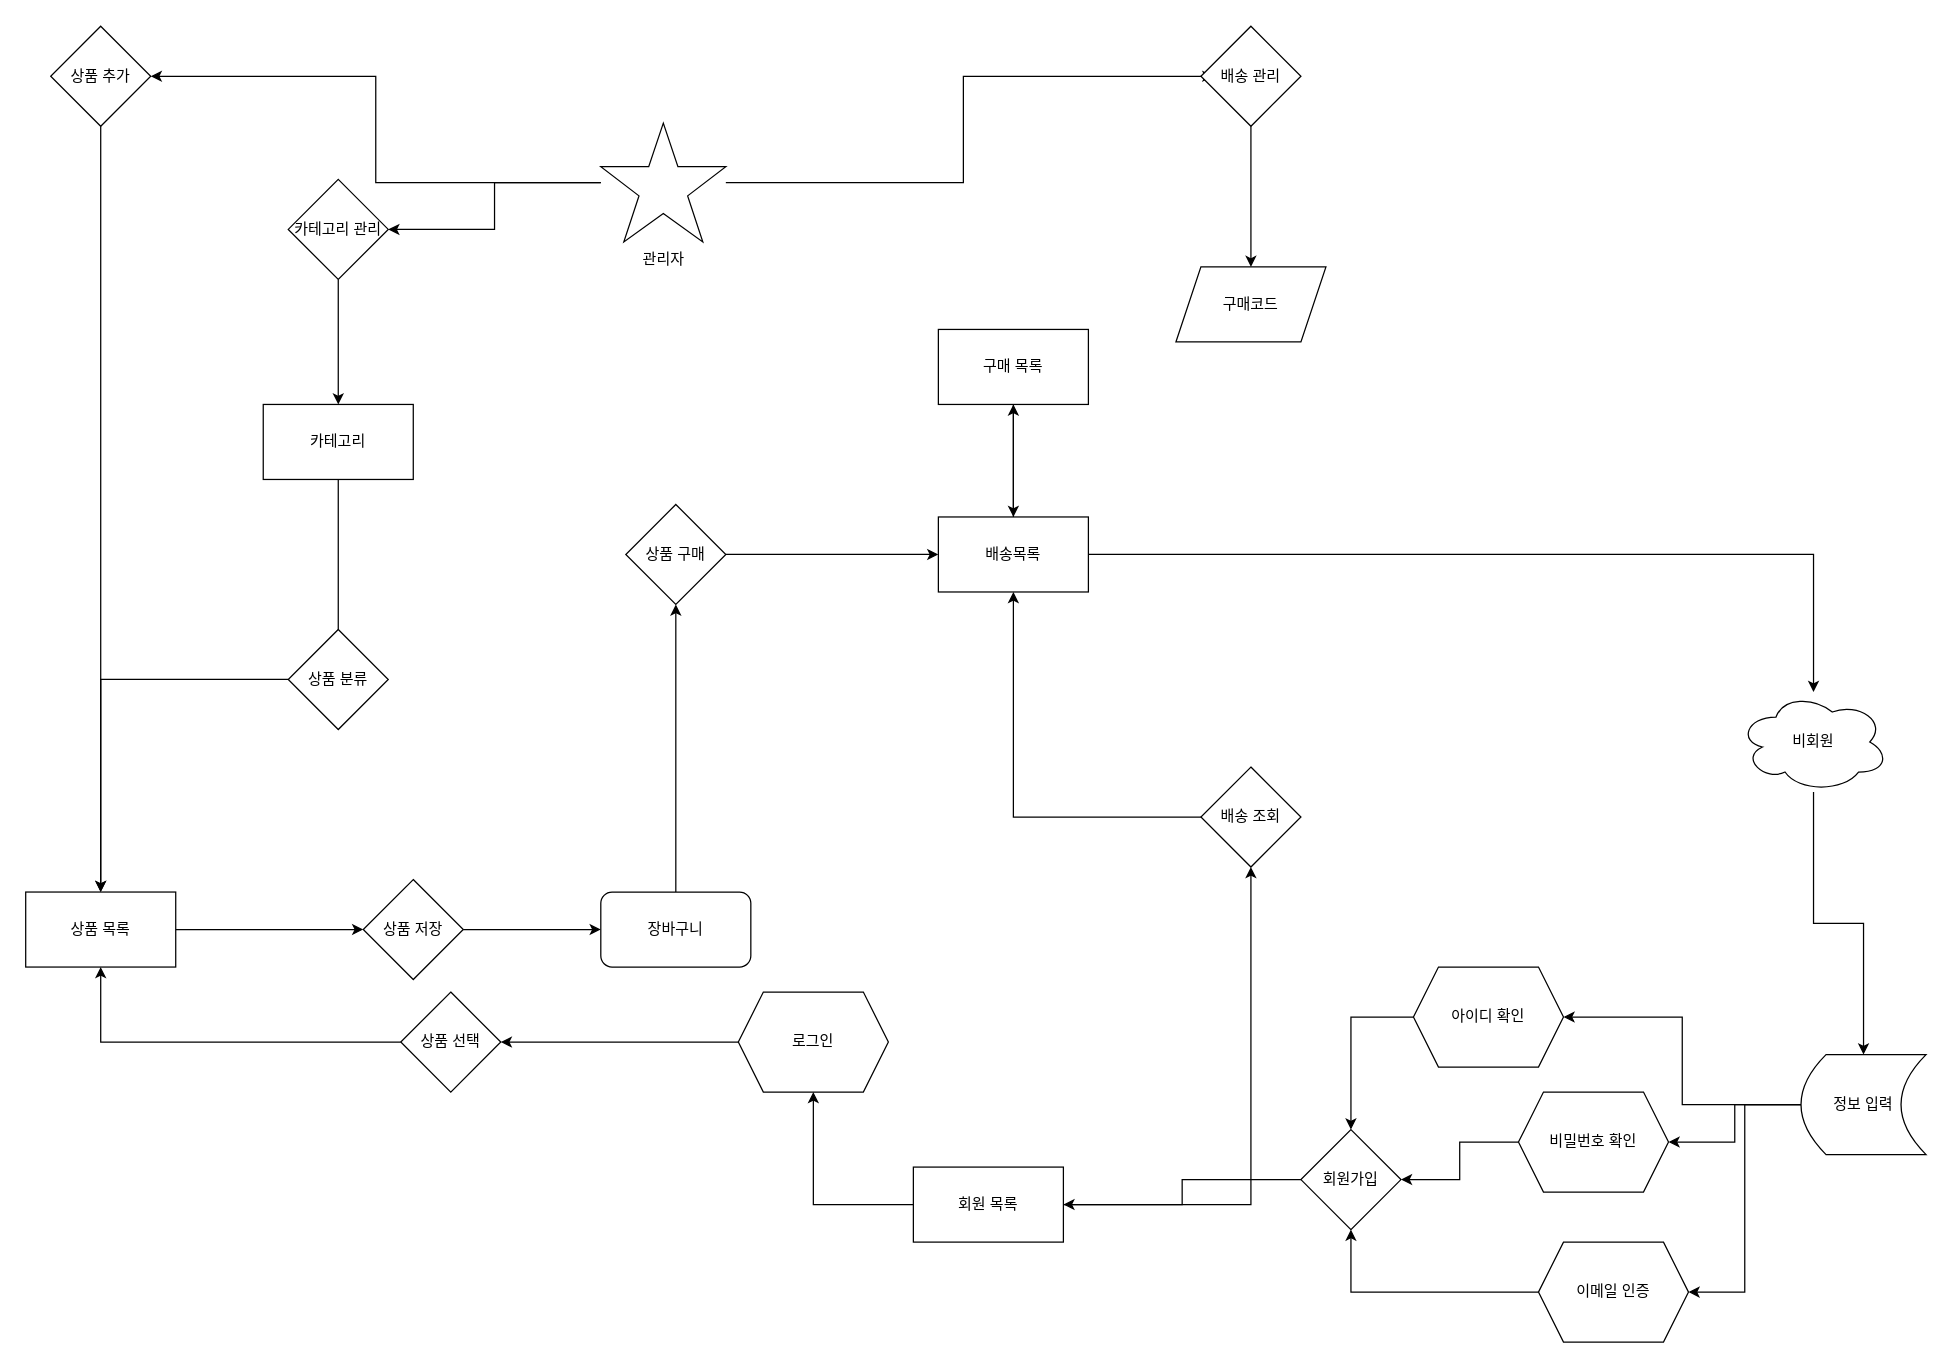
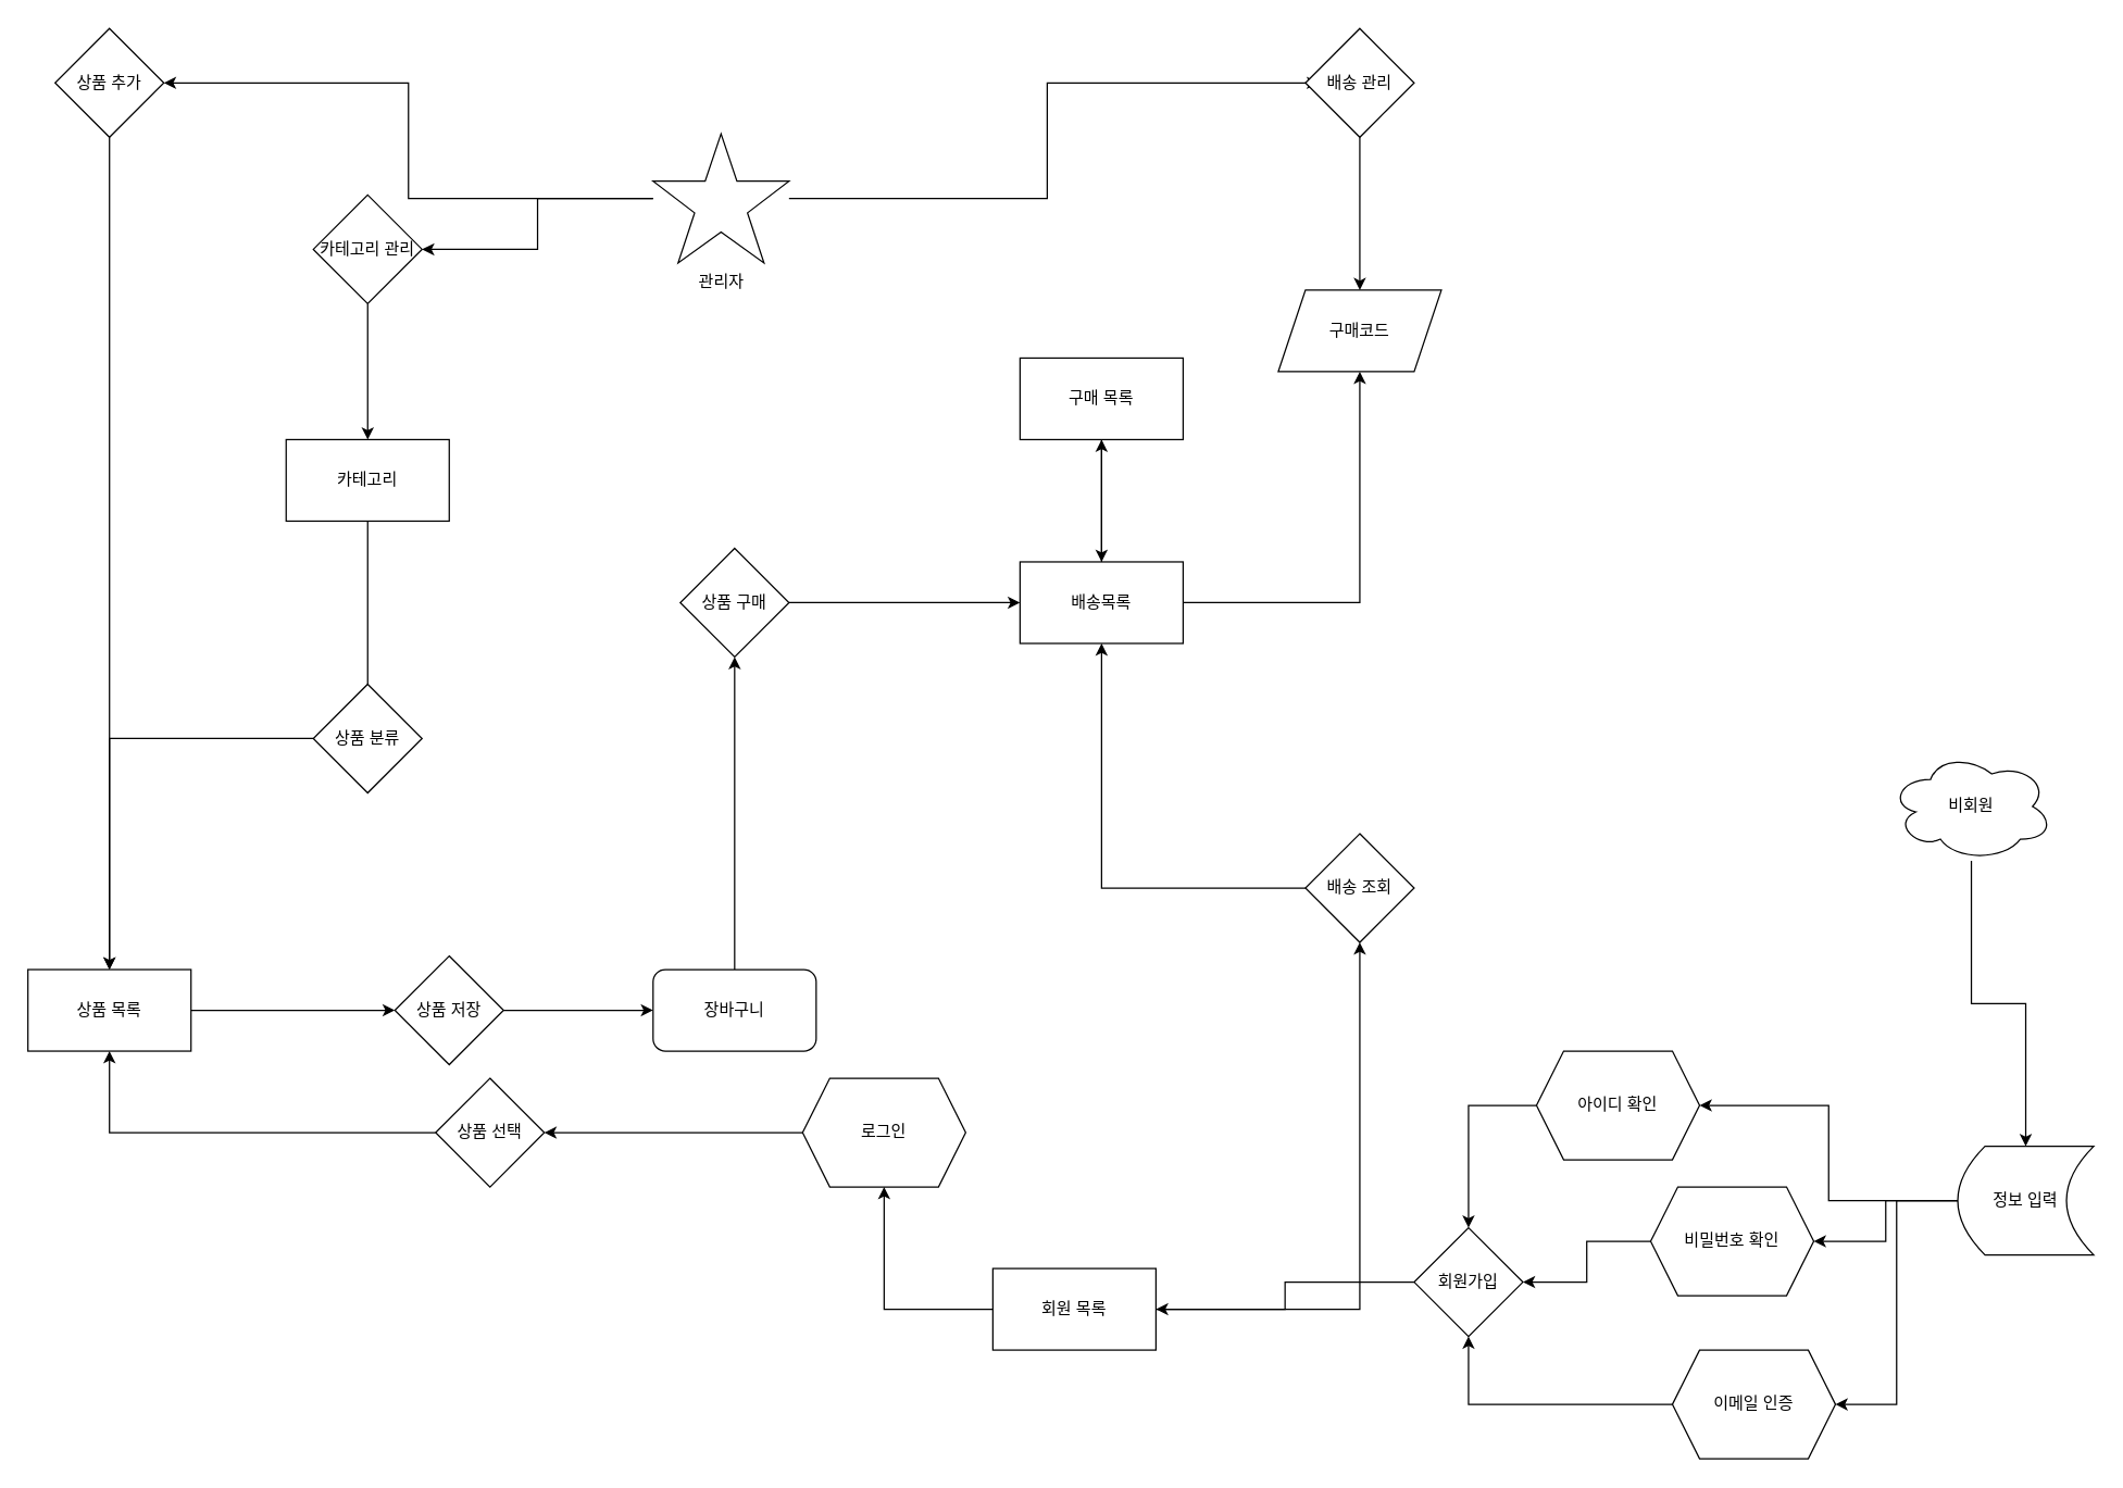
- <mxCell id="10" style="edgeStyle=orthogonalEdgeStyle;rounded=0;orthogonalLoop=1;jettySize=auto;html=1;" edge="1" parent="1" source="12" target="38"><mxGeometry relative="1" as="geometry" /></mxCell>
+ <mxCell id="10" style="edgeStyle=orthogonalEdgeStyle;rounded=0;orthogonalLoop=1;jettySize=auto;html=1;" edge="1" parent="1" source="12" target="22"><mxGeometry relative="1" as="geometry" /></mxCell>
